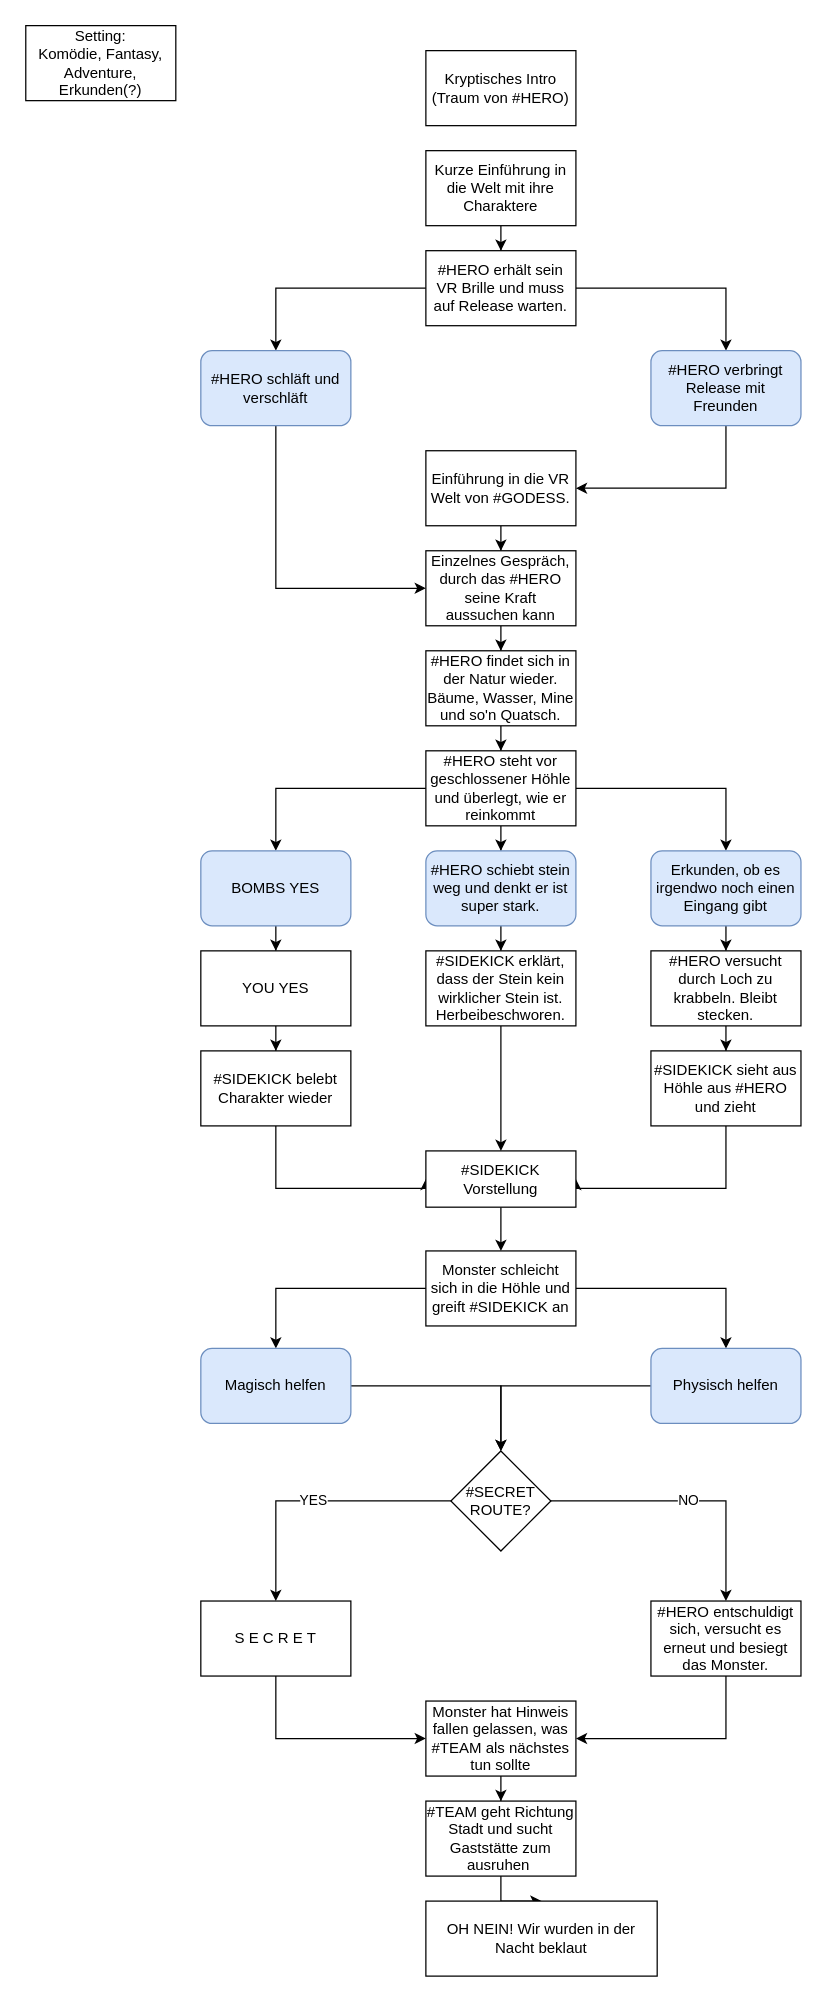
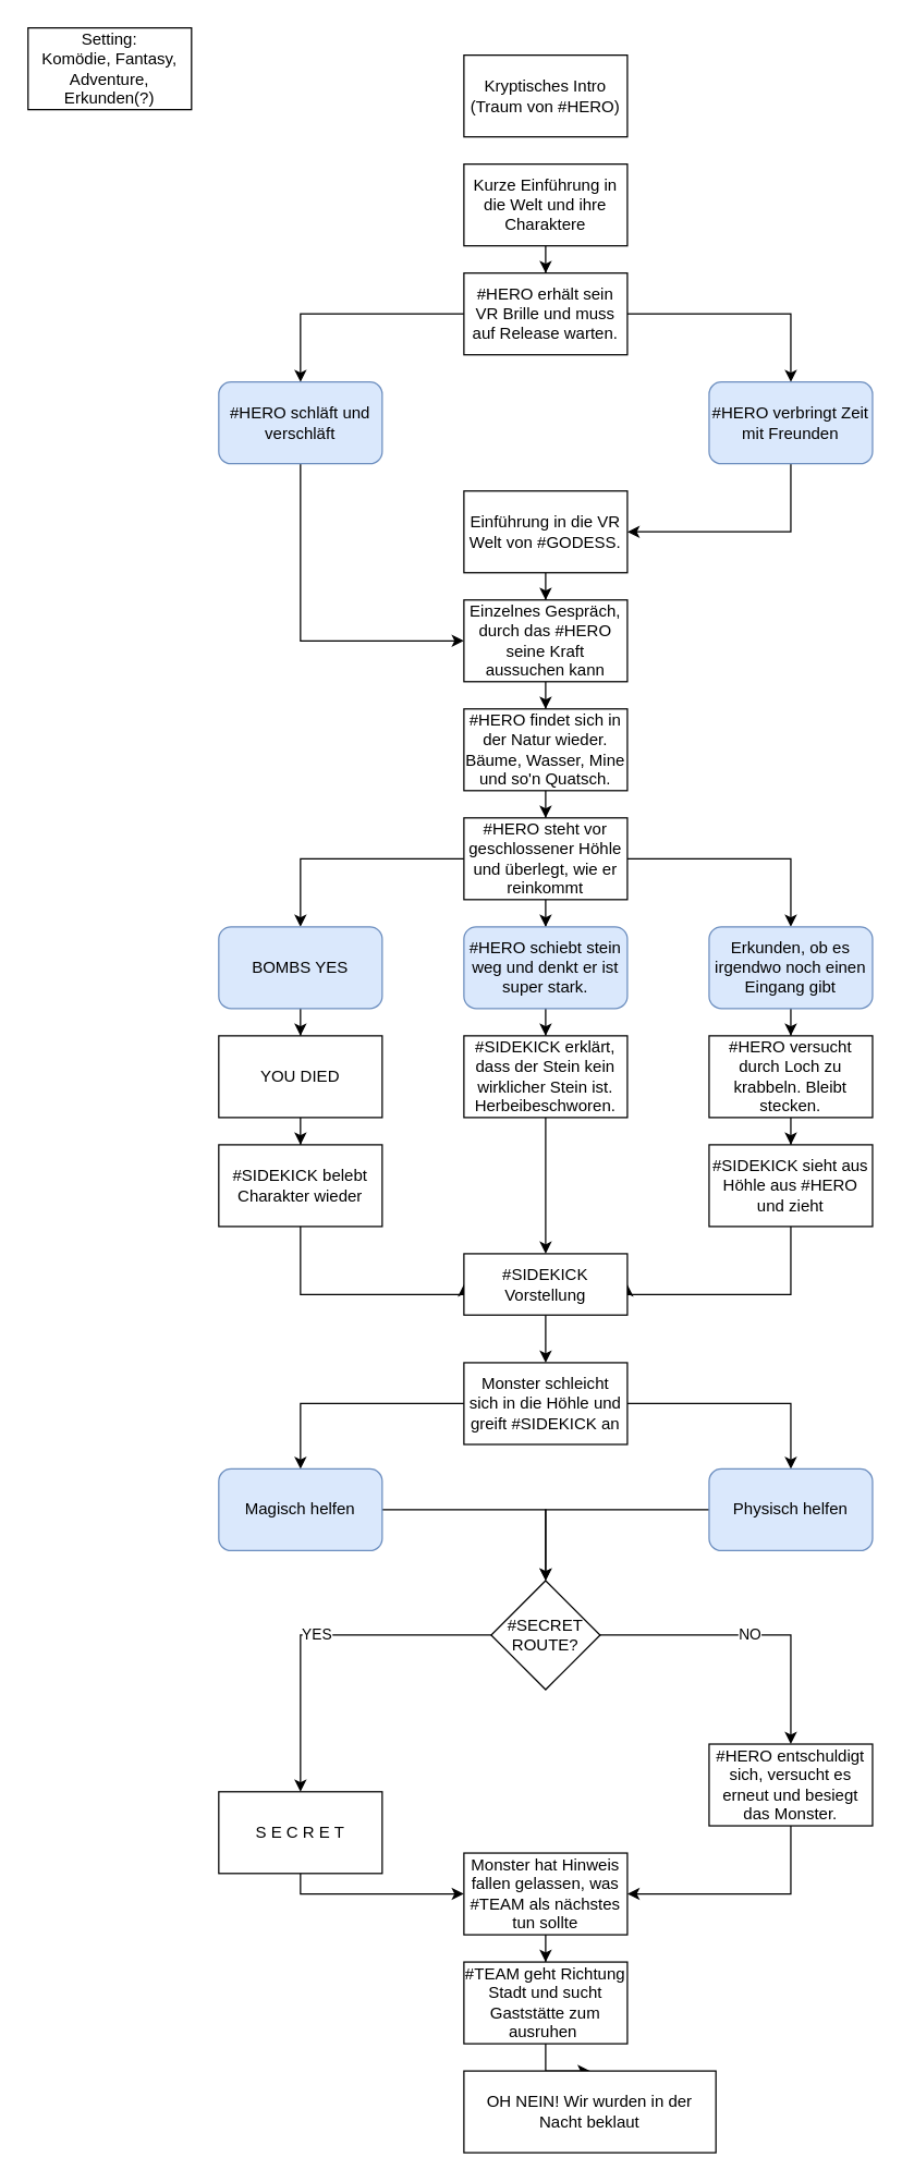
- <mxCell id="4" value="Kurze Einführung in die Welt mit ihre Charaktere" style="rounded=0;whiteSpace=wrap;html=1;" vertex="1" parent="1"><mxGeometry x="340" y="120" width="120" height="60" as="geometry" /></mxCell>
+ <mxCell id="4" value="Kurze Einführung in die Welt und ihre Charaktere" style="rounded=0;whiteSpace=wrap;html=1;" vertex="1" parent="1"><mxGeometry x="340" y="120" width="120" height="60" as="geometry" /></mxCell>
- <mxCell id="11" value="#HERO verbringt Release mit Freunden" style="rounded=1;whiteSpace=wrap;html=1;fillColor=#dae8fc;strokeColor=#6c8ebf;" vertex="1" parent="1"><mxGeometry x="520" y="280" width="120" height="60" as="geometry" /></mxCell>
+ <mxCell id="11" value="#HERO verbringt Zeit mit Freunden" style="rounded=1;whiteSpace=wrap;html=1;fillColor=#dae8fc;strokeColor=#6c8ebf;" vertex="1" parent="1"><mxGeometry x="520" y="280" width="120" height="60" as="geometry" /></mxCell>
- <mxCell id="29" value="YOU YES" style="rounded=0;whiteSpace=wrap;html=1;" vertex="1" parent="1"><mxGeometry x="160" y="760" width="120" height="60" as="geometry" /></mxCell>
+ <mxCell id="29" value="YOU DIED" style="rounded=0;whiteSpace=wrap;html=1;" vertex="1" parent="1"><mxGeometry x="160" y="760" width="120" height="60" as="geometry" /></mxCell>
- <mxCell id="41" value="S E C R E T" style="rounded=0;whiteSpace=wrap;html=1;" vertex="1" parent="1"><mxGeometry x="160" y="1280" width="120" height="60" as="geometry" /></mxCell>
+ <mxCell id="41" value="S E C R E T" style="rounded=0;whiteSpace=wrap;html=1;" vertex="1" parent="1"><mxGeometry x="160" y="1315" width="120" height="60" as="geometry" /></mxCell>
